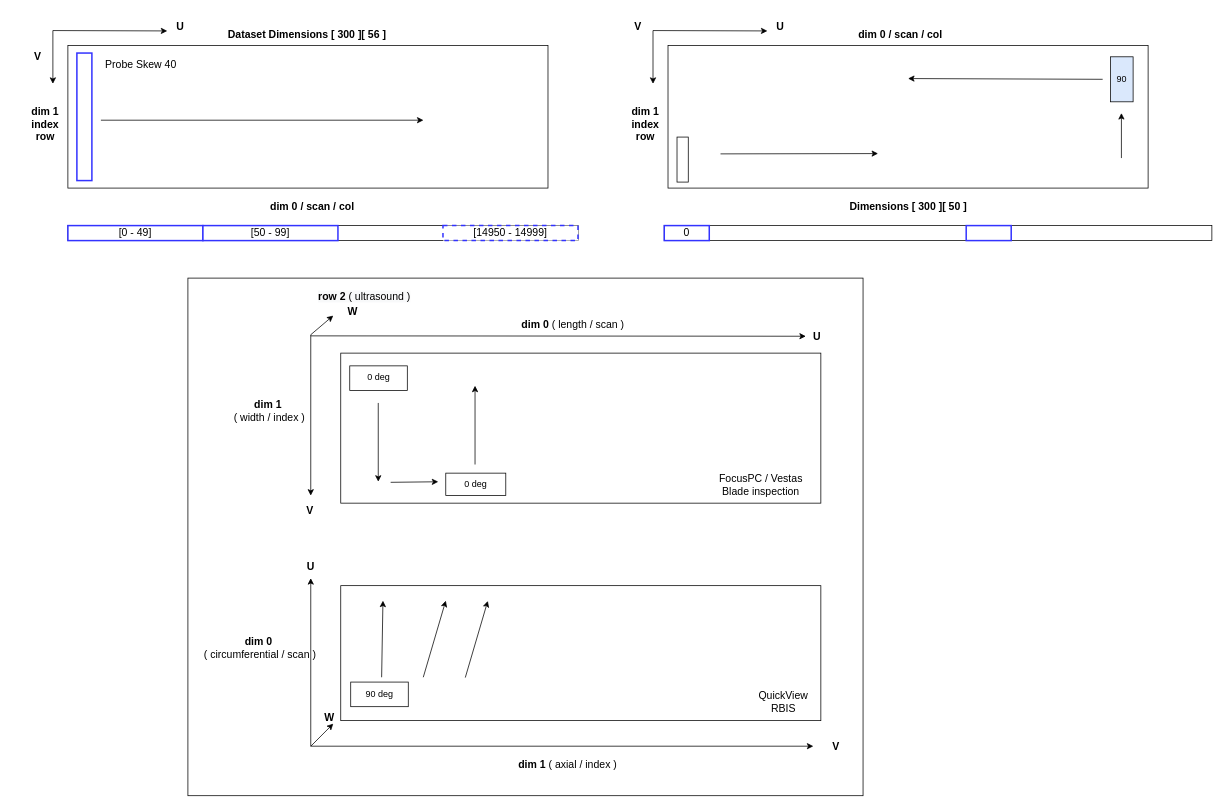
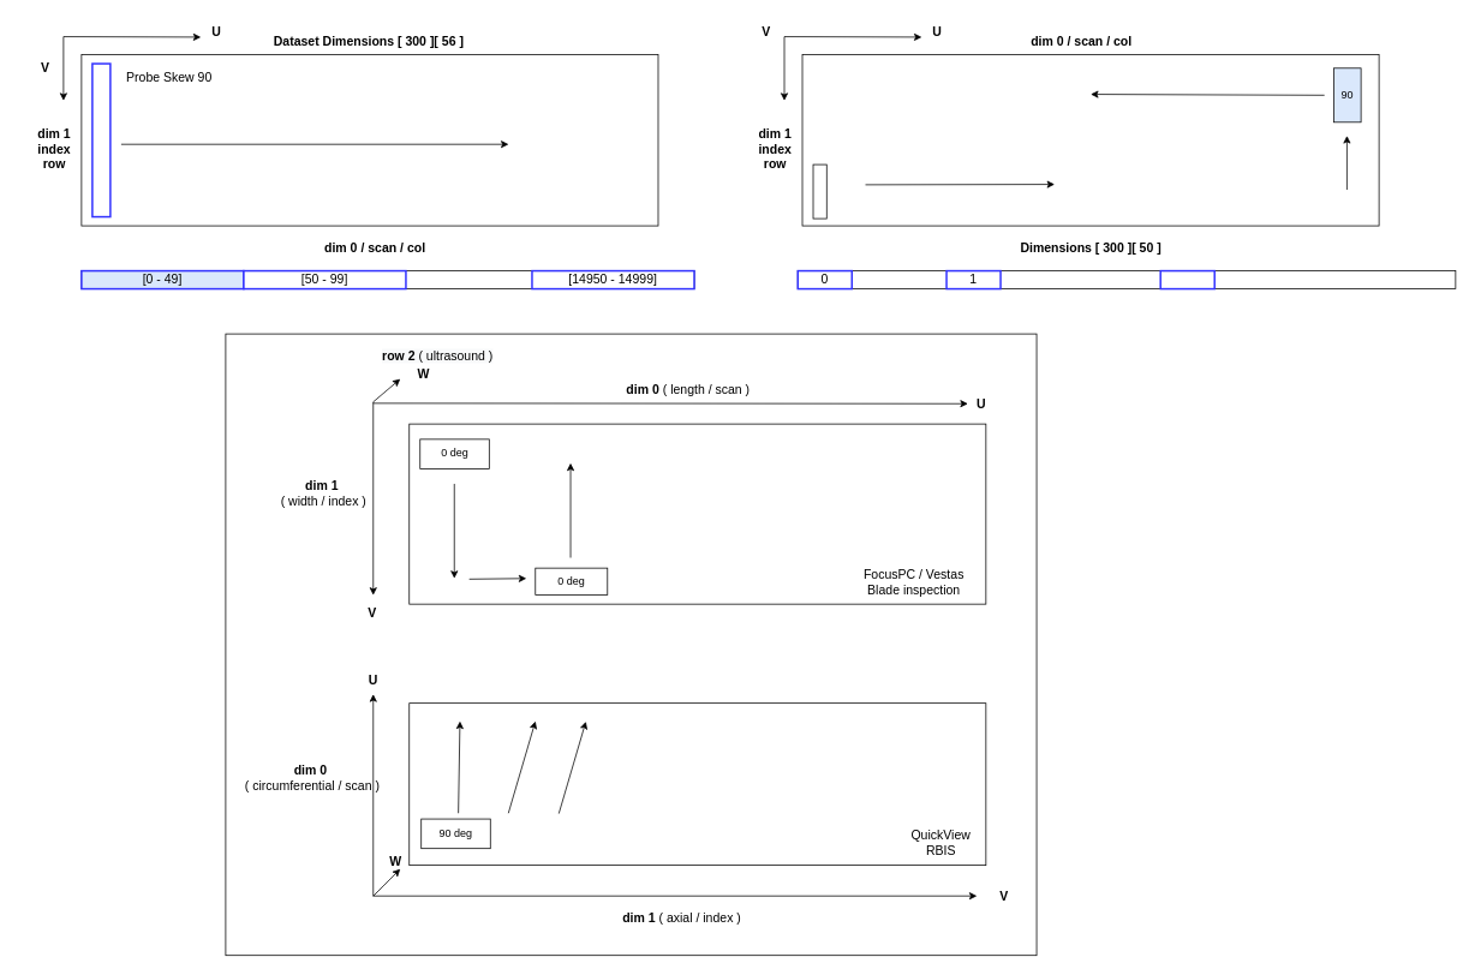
- <mxCell id="39" value="Probe Skew 40" style="text;html=1;strokeColor=none;fillColor=none;align=center;verticalAlign=middle;whiteSpace=wrap;rounded=0;strokeWidth=2;fontSize=14;" parent="1" vertex="1"><mxGeometry x="129" y="70" width="117" height="30" as="geometry" /></mxCell>
+ <mxCell id="39" value="Probe Skew 90" style="text;html=1;strokeColor=none;fillColor=none;align=center;verticalAlign=middle;whiteSpace=wrap;rounded=0;strokeWidth=2;fontSize=14;" parent="1" vertex="1"><mxGeometry x="129" y="70" width="117" height="30" as="geometry" /></mxCell>
- <mxCell id="36" value="[0 - 49]" style="rounded=0;whiteSpace=wrap;html=1;fontSize=14;strokeColor=#3333FF;strokeWidth=2;" parent="1" vertex="1"><mxGeometry x="90" y="300" width="180" height="20" as="geometry" /></mxCell>
+ <mxCell id="36" value="[0 - 49]" style="rounded=0;whiteSpace=wrap;html=1;fontSize=14;strokeColor=#3333FF;strokeWidth=2;fillColor=#dae8fc;" parent="1" vertex="1"><mxGeometry x="90" y="300" width="180" height="20" as="geometry" /></mxCell>
- <mxCell id="42" value="[14950 - 14999]" style="rounded=0;whiteSpace=wrap;html=1;fontSize=14;strokeColor=#3333FF;strokeWidth=2;dashed=1;" parent="1" vertex="1"><mxGeometry x="590" y="300" width="180" height="20" as="geometry" /></mxCell>
+ <mxCell id="42" value="[14950 - 14999]" style="rounded=0;whiteSpace=wrap;html=1;fontSize=14;strokeColor=#3333FF;strokeWidth=2;" parent="1" vertex="1"><mxGeometry x="590" y="300" width="180" height="20" as="geometry" /></mxCell>
+ <mxCell id="41" value="1" style="rounded=0;whiteSpace=wrap;html=1;fontSize=14;strokeColor=#3333FF;strokeWidth=2;" parent="1" vertex="1"><mxGeometry x="1050" y="300" width="60" height="20" as="geometry" /></mxCell>
